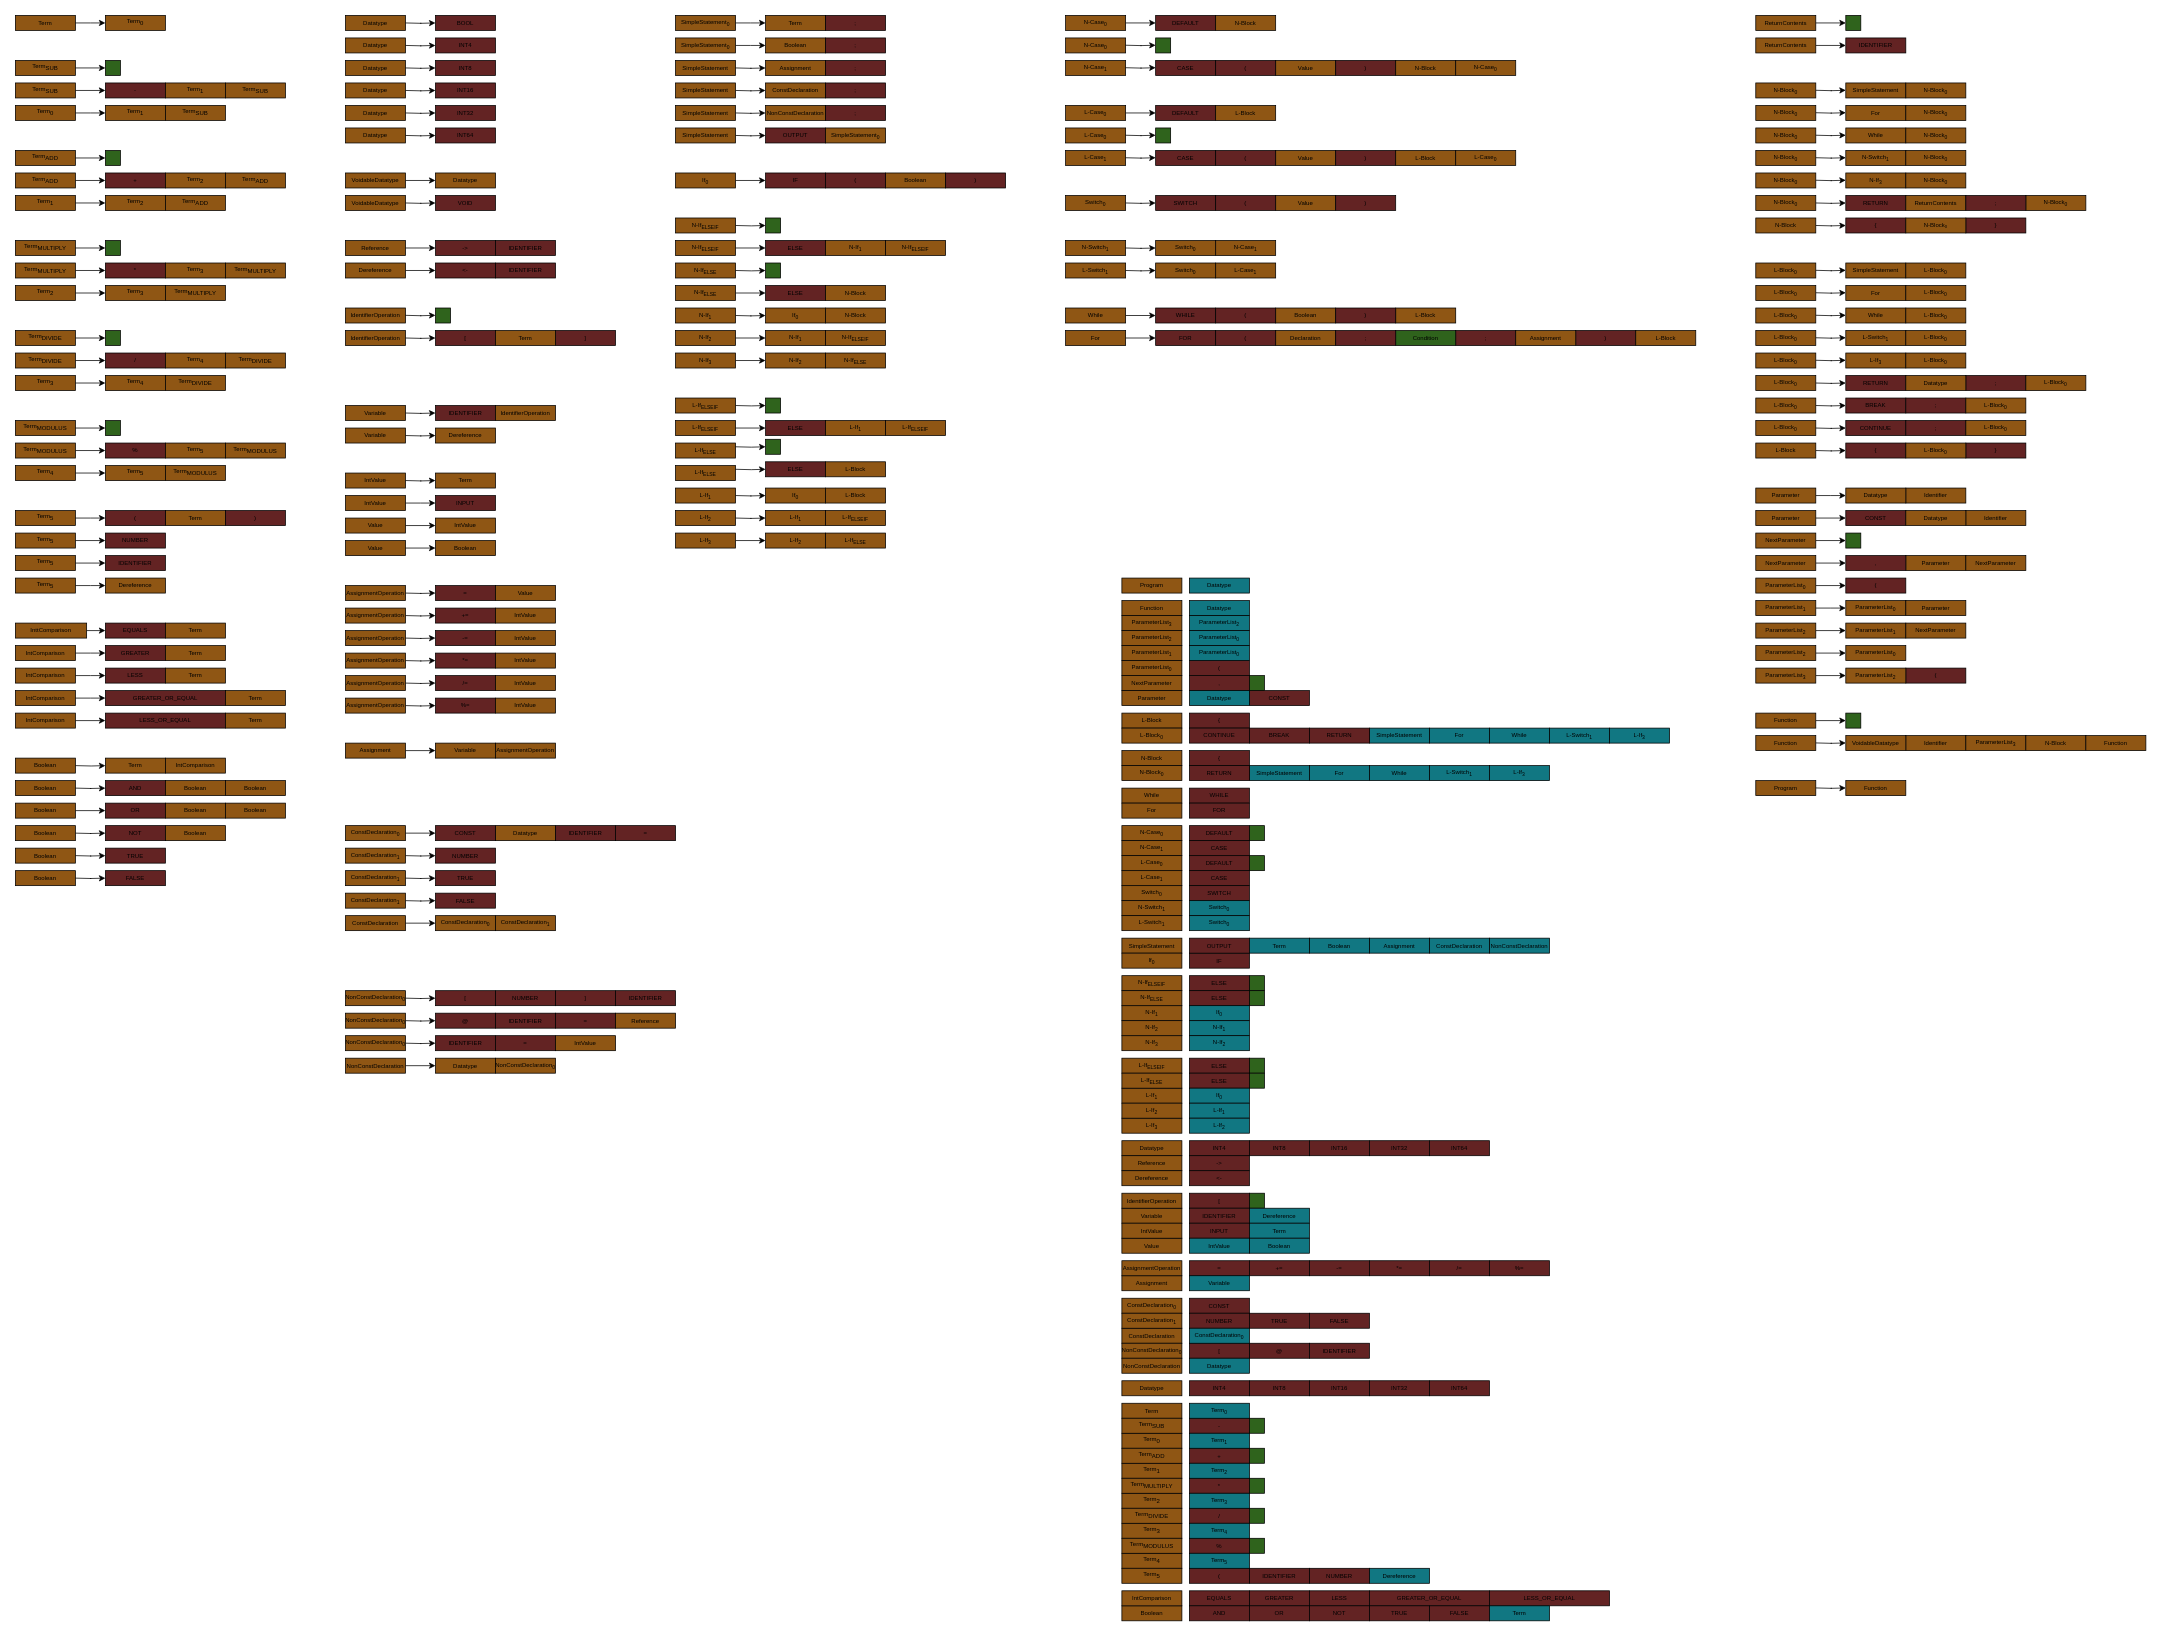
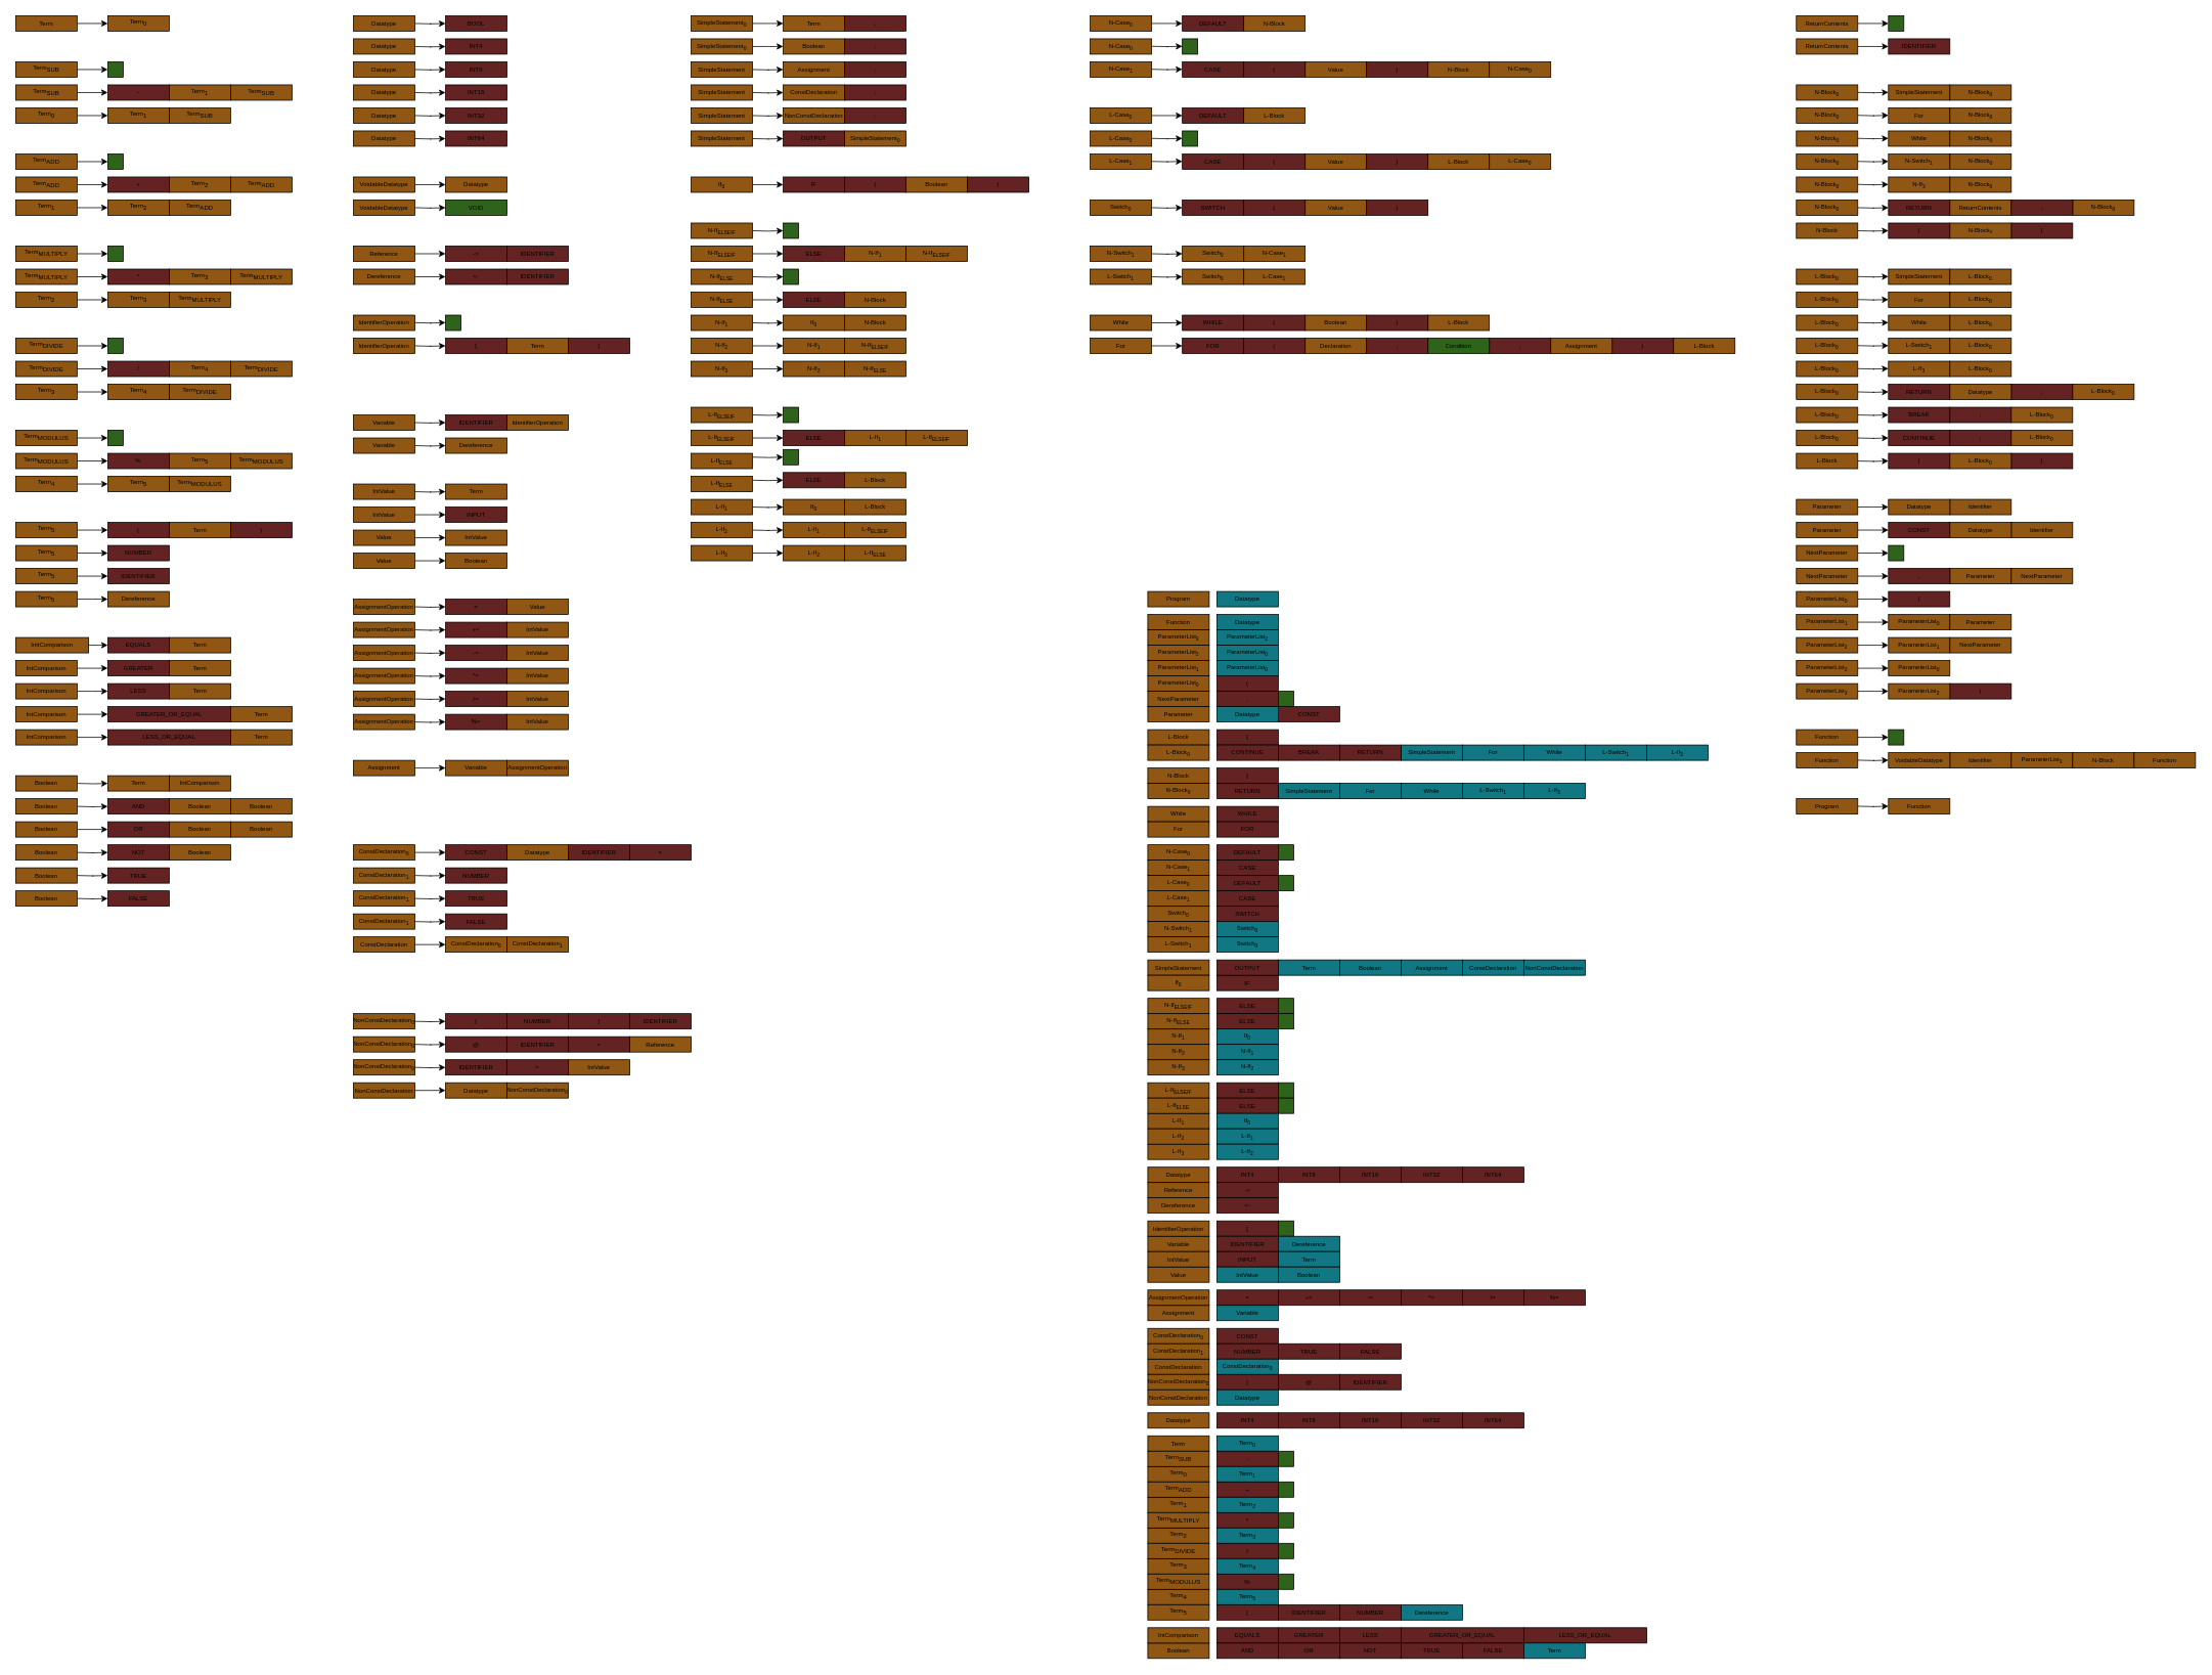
- <mxCell id="645" value="VOID" style="rounded=0;whiteSpace=wrap;html=1;fillColor=#632323;fontSize=8;" vertex="1" parent="1"><mxGeometry x="580" y="260" width="80" height="20" as="geometry" /></mxCell>
+ <mxCell id="645" value="VOID" style="rounded=0;whiteSpace=wrap;html=1;fillColor=#2f631c;fontSize=8;" vertex="1" parent="1"><mxGeometry x="580" y="260" width="80" height="20" as="geometry" /></mxCell>
